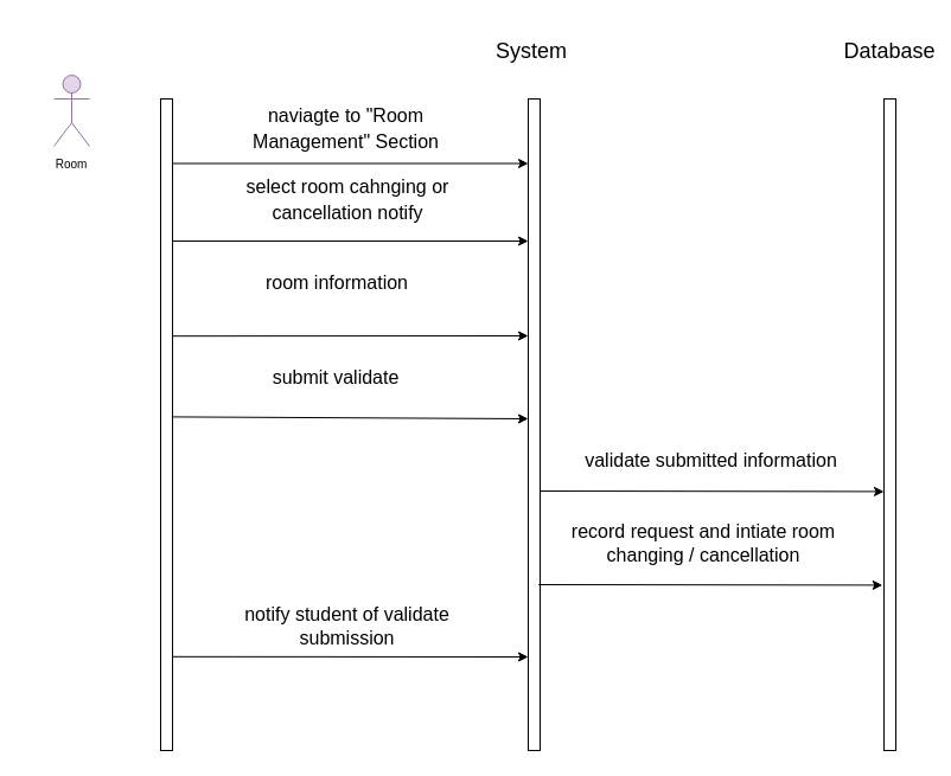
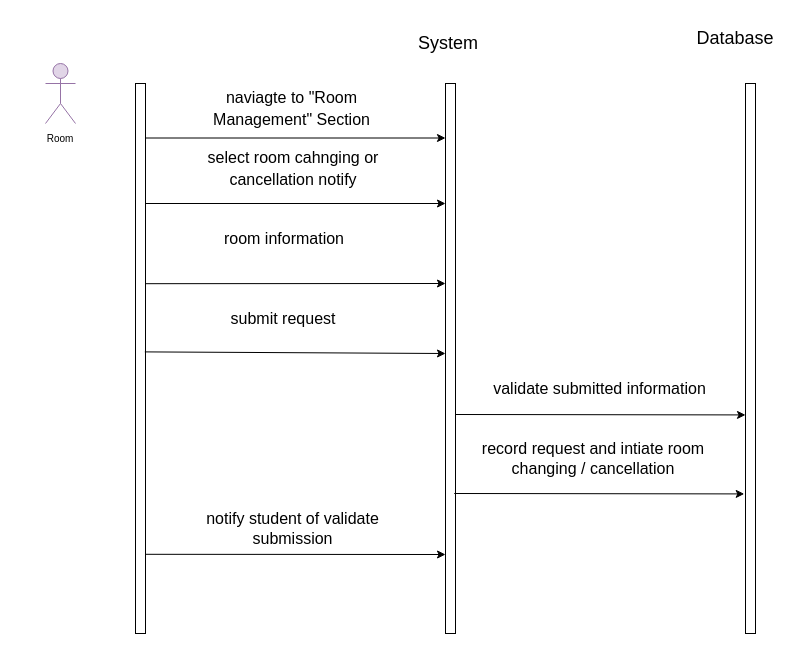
- <mxCell id="8" value="Database" style="text;html=1;strokeColor=none;fillColor=none;align=center;verticalAlign=middle;whiteSpace=wrap;rounded=0;fontSize=18;" parent="1" vertex="1"><mxGeometry x="720" y="28" width="60" height="30" as="geometry" /></mxCell>
+ <mxCell id="8" value="Database" style="text;html=1;strokeColor=none;fillColor=none;align=center;verticalAlign=middle;whiteSpace=wrap;rounded=0;fontSize=18;" parent="1" vertex="1"><mxGeometry x="705" y="23" width="60" height="30" as="geometry" /></mxCell>
- <mxCell id="16" value="&lt;span style=&quot;font-size: 16px;&quot;&gt;submit validate&lt;/span&gt;" style="text;html=1;strokeColor=none;fillColor=none;align=center;verticalAlign=middle;whiteSpace=wrap;rounded=0;fontSize=18;" parent="1" vertex="1"><mxGeometry x="175" y="303" width="216.25" height="30" as="geometry" /></mxCell>
+ <mxCell id="16" value="&lt;span style=&quot;font-size: 16px;&quot;&gt;submit request&lt;/span&gt;" style="text;html=1;strokeColor=none;fillColor=none;align=center;verticalAlign=middle;whiteSpace=wrap;rounded=0;fontSize=18;" parent="1" vertex="1"><mxGeometry x="175" y="303" width="216.25" height="30" as="geometry" /></mxCell>
